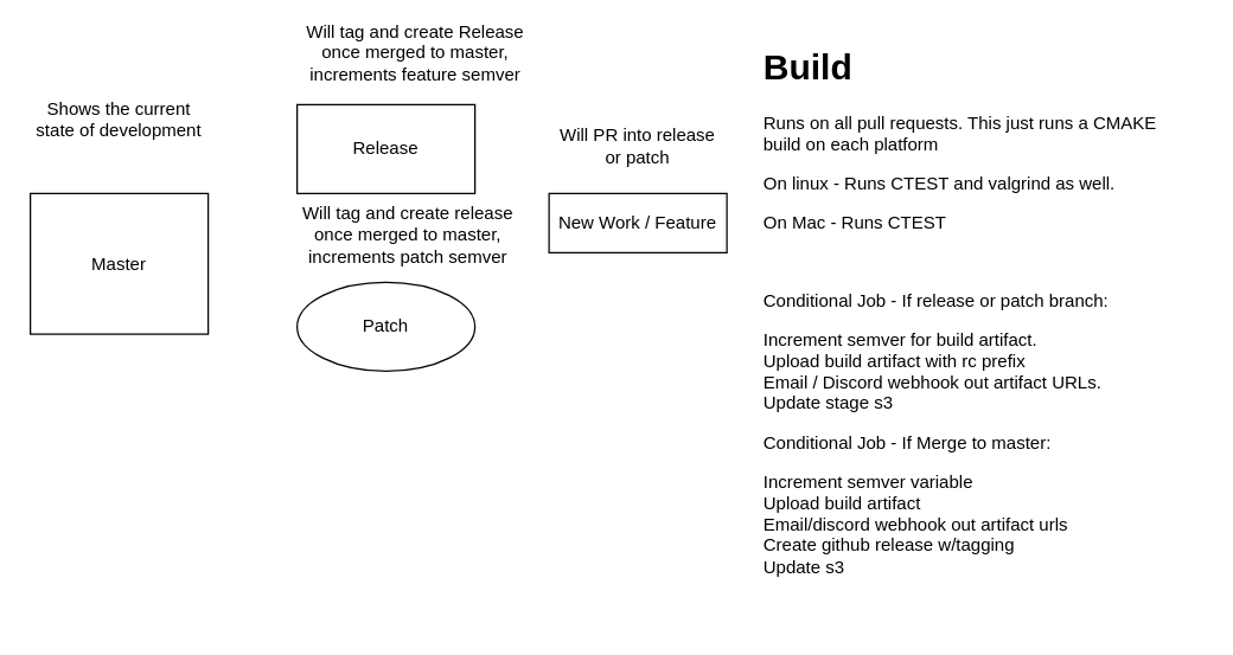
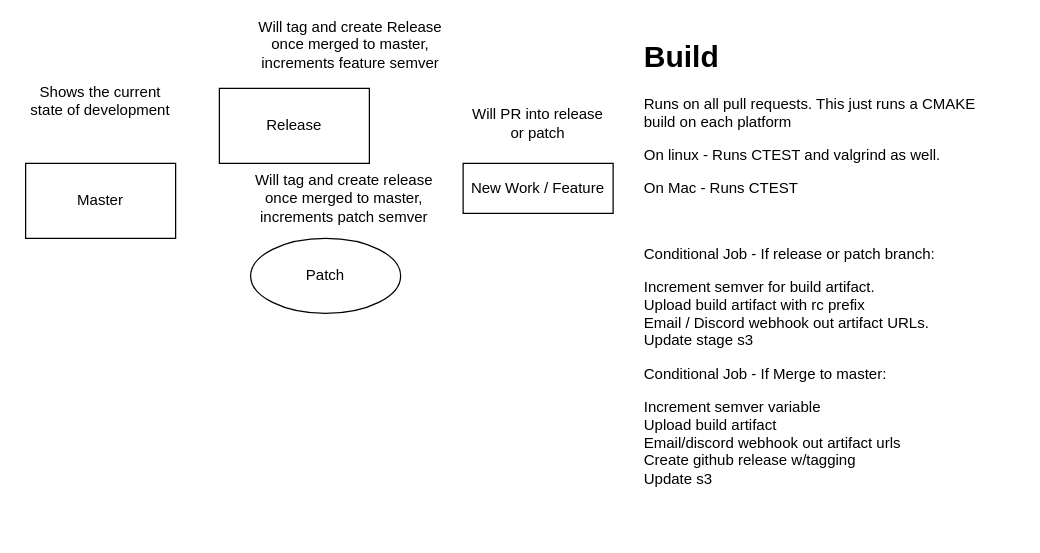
- <mxCell id="4" value="Release" style="rounded=0;whiteSpace=wrap;html=1;" vertex="1" parent="1"><mxGeometry x="200" y="70" width="120" height="60" as="geometry" /></mxCell>
+ <mxCell id="4" value="Release" style="rounded=0;whiteSpace=wrap;html=1;" vertex="1" parent="1"><mxGeometry x="175" y="70" width="120" height="60" as="geometry" /></mxCell>
- <mxCell id="2" value="Master" style="rounded=0;whiteSpace=wrap;html=1;" vertex="1" parent="1"><mxGeometry x="20" y="130" width="120" height="95" as="geometry" /></mxCell>
+ <mxCell id="2" value="Master" style="rounded=0;whiteSpace=wrap;html=1;" vertex="1" parent="1"><mxGeometry x="20" y="130" width="120" height="60" as="geometry" /></mxCell>
